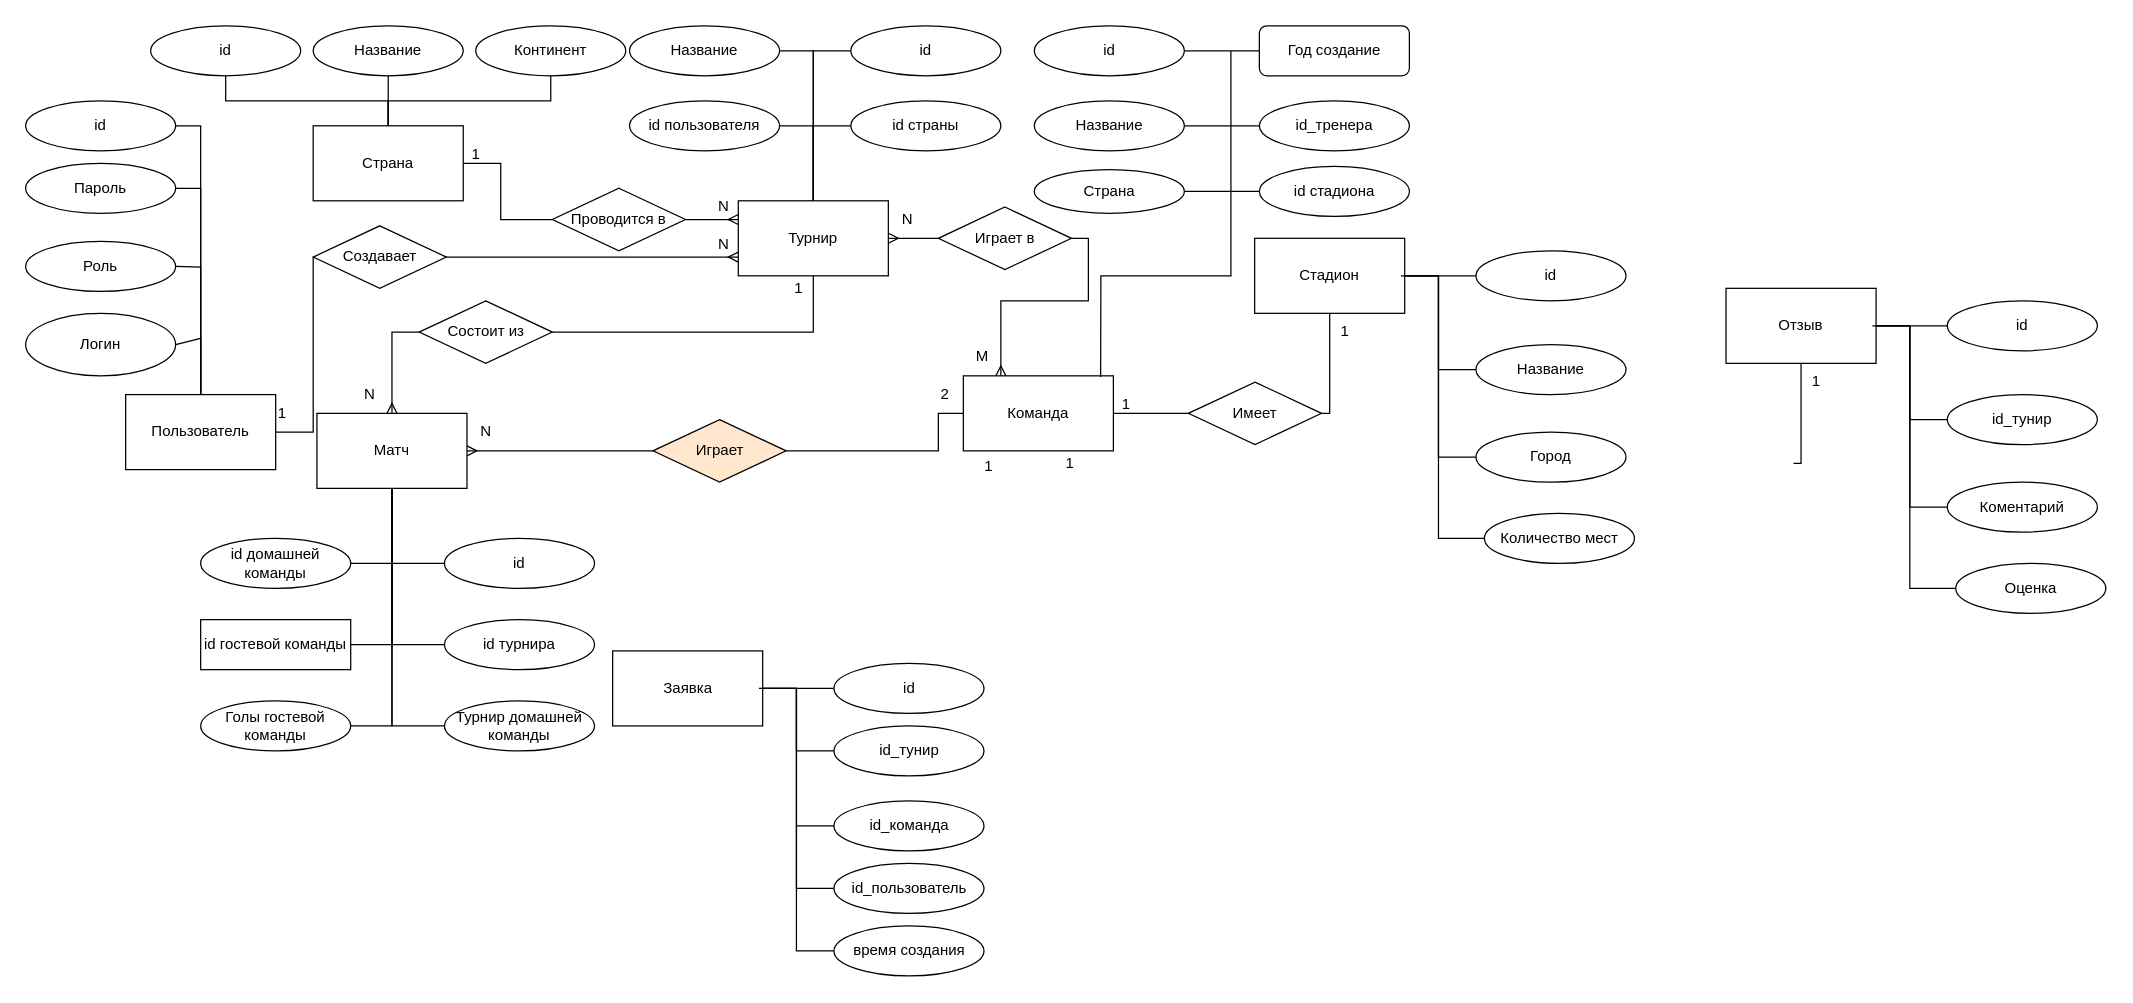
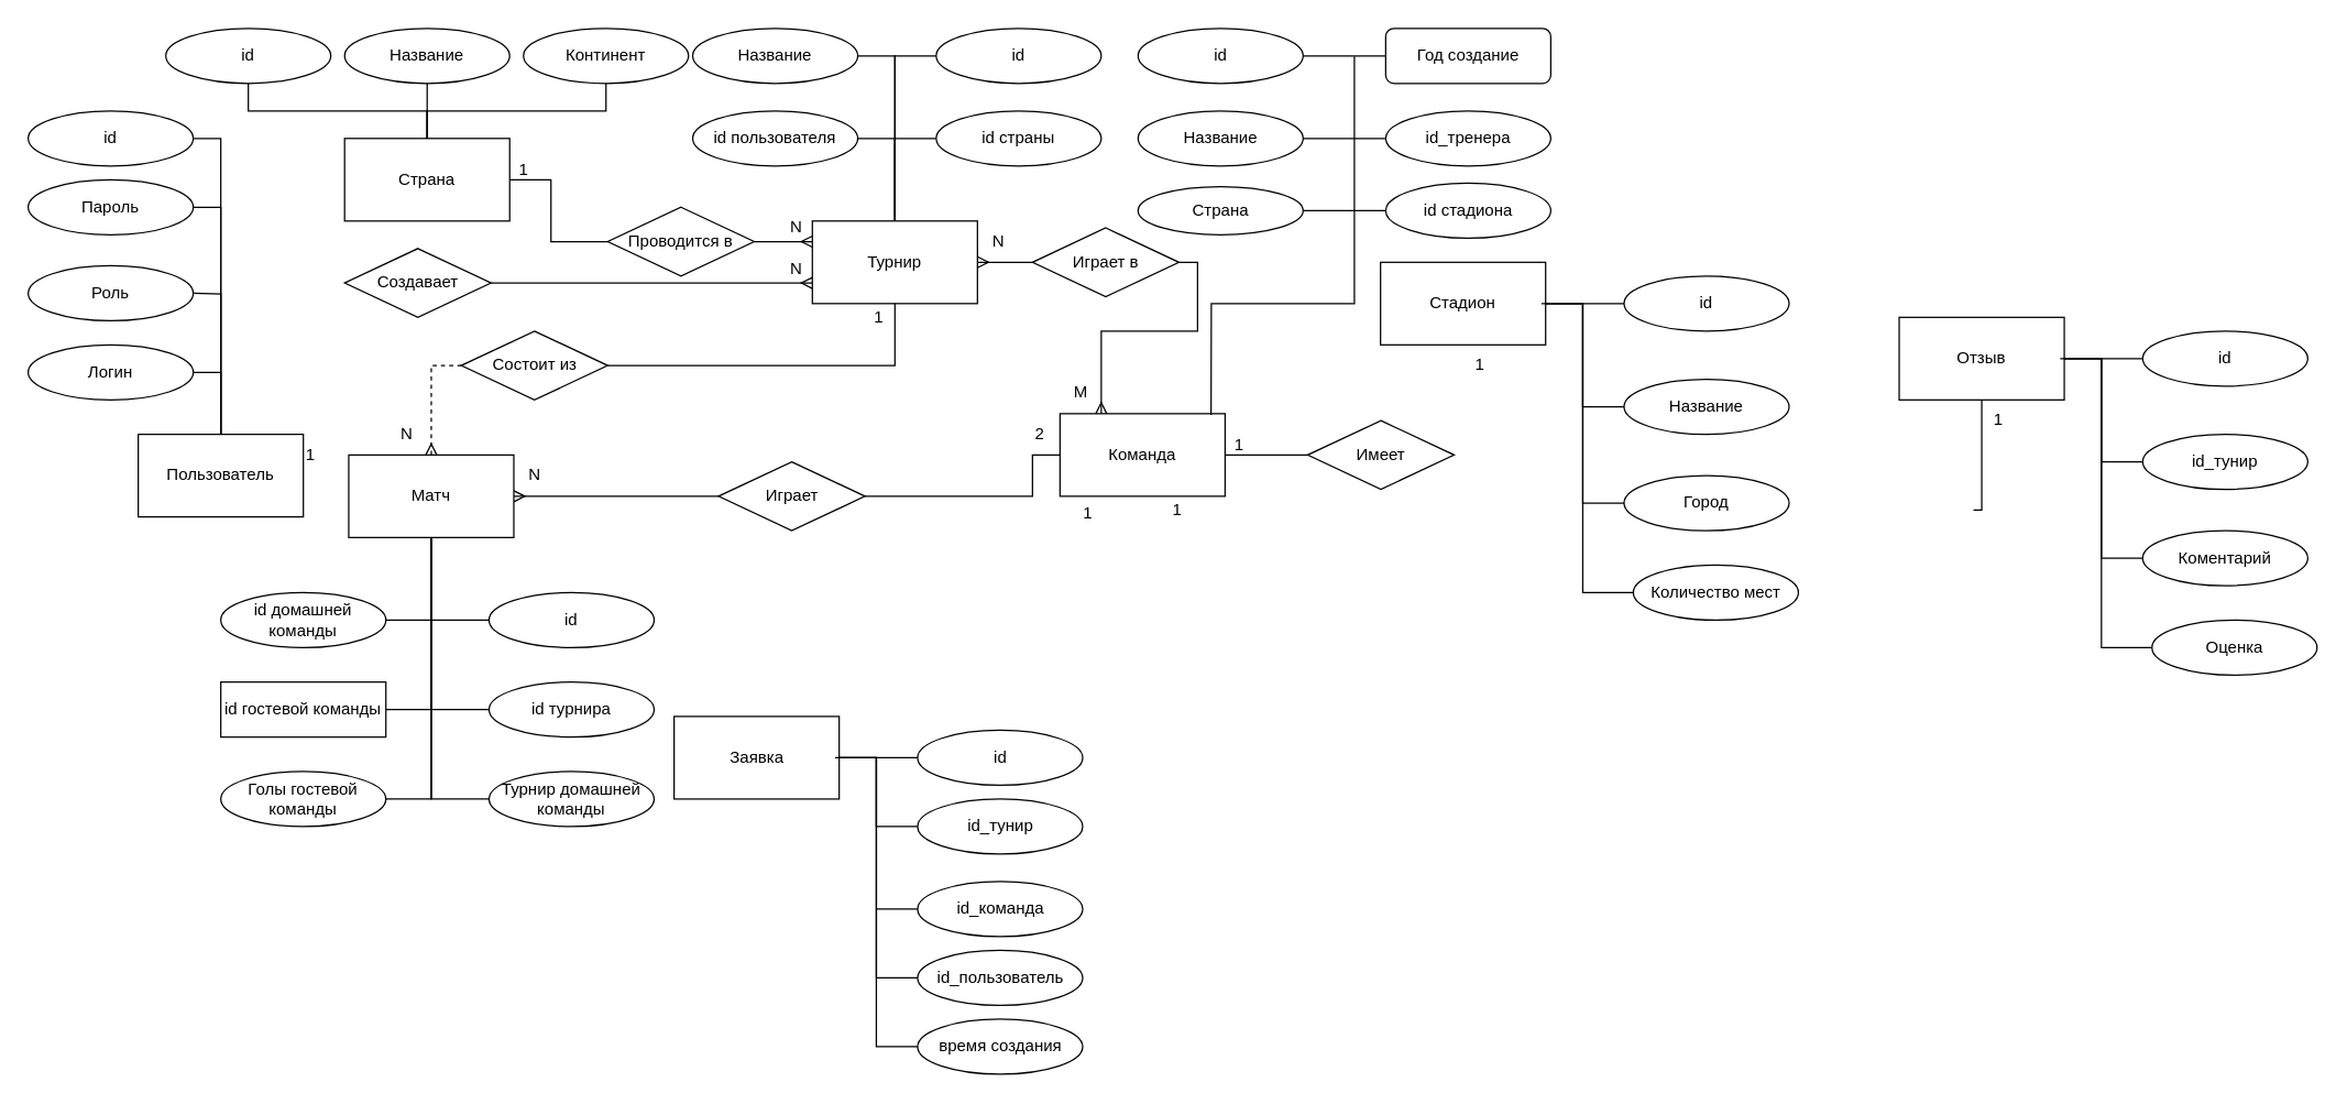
- <mxCell id="3" value="Логин" style="ellipse;whiteSpace=wrap;html=1;" parent="1" vertex="1"><mxGeometry x="20" y="250" width="120" height="50" as="geometry" /></mxCell>
+ <mxCell id="3" value="Логин" style="ellipse;whiteSpace=wrap;html=1;" parent="1" vertex="1"><mxGeometry x="20" y="250" width="120" height="40" as="geometry" /></mxCell>
- <mxCell id="28" style="edgeStyle=none;rounded=0;html=1;exitX=0.5;exitY=0;exitDx=0;exitDy=0;entryX=0;entryY=0.5;entryDx=0;entryDy=0;startArrow=ERmany;startFill=0;endArrow=none;endFill=0;" parent="1" source="29" target="46" edge="1"><mxGeometry relative="1" as="geometry"><Array as="points"><mxPoint x="313" y="265" /></Array></mxGeometry></mxCell>
+ <mxCell id="28" style="edgeStyle=none;rounded=0;html=1;exitX=0.5;exitY=0;exitDx=0;exitDy=0;entryX=0;entryY=0.5;entryDx=0;entryDy=0;startArrow=ERmany;startFill=0;endArrow=none;endFill=0;dashed=1;" parent="1" source="29" target="46" edge="1"><mxGeometry relative="1" as="geometry"><Array as="points"><mxPoint x="313" y="265" /></Array></mxGeometry></mxCell>
- <mxCell id="86" value="" style="endArrow=none;html=1;rounded=0;entryX=0;entryY=0.5;entryDx=0;entryDy=0;exitX=1;exitY=0.5;exitDx=0;exitDy=0;" parent="1" source="2" target="12" edge="1"><mxGeometry width="50" height="50" relative="1" as="geometry"><mxPoint x="190" y="280" as="sourcePoint" /><mxPoint x="240" y="230" as="targetPoint" /><Array as="points"><mxPoint x="250" y="345" /></Array></mxGeometry></mxCell>
- <mxCell id="51" style="edgeStyle=none;rounded=0;html=1;exitX=1;exitY=0.5;exitDx=0;exitDy=0;entryX=0.5;entryY=1;entryDx=0;entryDy=0;startArrow=none;startFill=0;endArrow=none;endFill=0;" parent="1" source="52" target="50" edge="1"><mxGeometry relative="1" as="geometry"><Array as="points"><mxPoint x="1063" y="330" /></Array></mxGeometry></mxCell>
- <mxCell id="42" value="Играет" style="rhombus;whiteSpace=wrap;html=1;fillColor=#ffe6cc;" parent="1" vertex="1"><mxGeometry x="521.75" y="335" width="106.5" height="50" as="geometry" /></mxCell>
+ <mxCell id="42" value="Играет" style="rhombus;whiteSpace=wrap;html=1;" parent="1" vertex="1"><mxGeometry x="521.75" y="335" width="106.5" height="50" as="geometry" /></mxCell>
